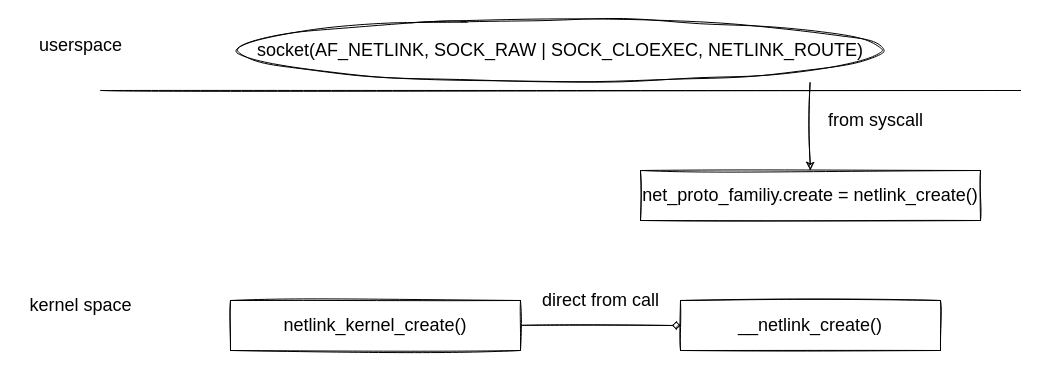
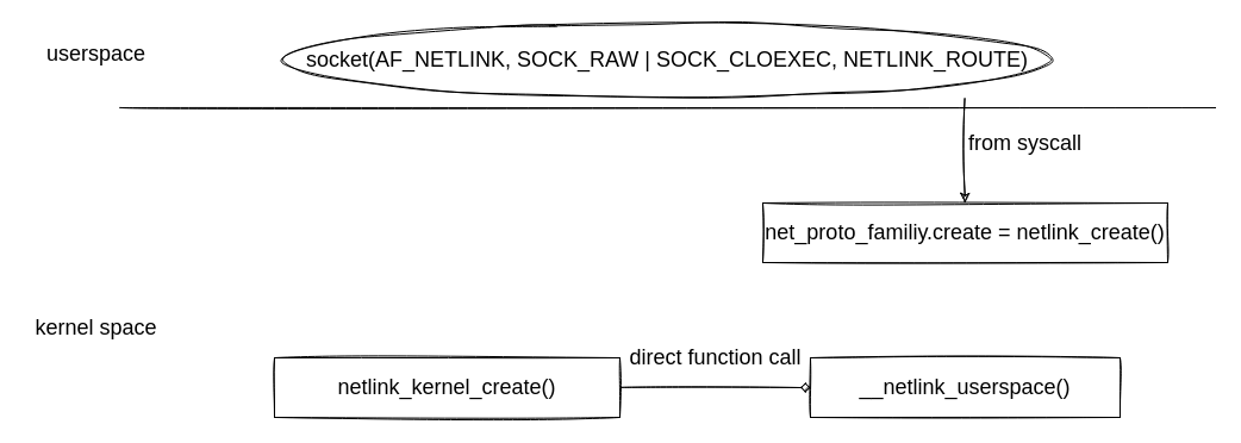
- <mxCell id="11" value="from syscall" style="text;html=1;align=center;verticalAlign=middle;resizable=0;points=[];autosize=1;strokeColor=none;fillColor=none;fontSize=18;" vertex="1" parent="1"><mxGeometry x="820" y="105" width="110" height="30" as="geometry" /></mxCell>
+ <mxCell id="11" value="from syscall" style="text;html=1;align=center;verticalAlign=middle;resizable=0;points=[];autosize=1;strokeColor=none;fillColor=none;fontSize=18;" vertex="1" parent="1"><mxGeometry x="805" y="105" width="110" height="30" as="geometry" /></mxCell>
- <mxCell id="12" value="direct from call" style="text;html=1;align=center;verticalAlign=middle;resizable=0;points=[];autosize=1;strokeColor=none;fillColor=none;fontSize=18;" vertex="1" parent="1"><mxGeometry x="520" y="285" width="160" height="30" as="geometry" /></mxCell>
+ <mxCell id="12" value="direct function call" style="text;html=1;align=center;verticalAlign=middle;resizable=0;points=[];autosize=1;strokeColor=none;fillColor=none;fontSize=18;" vertex="1" parent="1"><mxGeometry x="520" y="285" width="160" height="30" as="geometry" /></mxCell>
- <mxCell id="5" value="kernel space" style="text;html=1;align=center;verticalAlign=middle;resizable=0;points=[];autosize=1;strokeColor=none;fillColor=none;fontSize=18;" vertex="1" parent="1"><mxGeometry x="20" y="290" width="120" height="30" as="geometry" /></mxCell>
+ <mxCell id="5" value="kernel space" style="text;html=1;align=center;verticalAlign=middle;resizable=0;points=[];autosize=1;strokeColor=none;fillColor=none;fontSize=18;" vertex="1" parent="1"><mxGeometry x="20" y="260" width="120" height="30" as="geometry" /></mxCell>
- <mxCell id="7" value="__netlink_create()" style="rounded=0;whiteSpace=wrap;html=1;sketch=1;fontSize=18;" vertex="1" parent="1"><mxGeometry x="680" y="300" width="260" height="50" as="geometry" /></mxCell>
+ <mxCell id="7" value="__netlink_userspace()" style="rounded=0;whiteSpace=wrap;html=1;sketch=1;fontSize=18;" vertex="1" parent="1"><mxGeometry x="680" y="300" width="260" height="50" as="geometry" /></mxCell>
